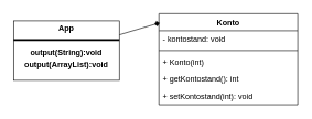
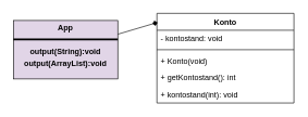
- <mxCell id="9" value="&lt;p style=&quot;margin:0px;margin-top:4px;text-align:center;&quot;&gt;&lt;b&gt;App&lt;/b&gt;&lt;/p&gt;&lt;p style=&quot;margin:0px;margin-top:4px;text-align:center;&quot;&gt;&lt;b&gt;&lt;br&gt;&lt;/b&gt;&lt;/p&gt;&lt;p style=&quot;margin:0px;margin-top:4px;text-align:center;&quot;&gt;&lt;b&gt;output(String):void&lt;/b&gt;&lt;/p&gt;&lt;p style=&quot;margin:0px;margin-top:4px;text-align:center;&quot;&gt;&lt;b&gt;output(ArrayList):void&lt;/b&gt;&lt;/p&gt;" style="verticalAlign=top;align=left;overflow=fill;fontSize=12;fontFamily=Helvetica;html=1;" vertex="1" parent="1"><mxGeometry x="20" y="31" width="160" height="90" as="geometry" /></mxCell>
+ <mxCell id="9" value="&lt;p style=&quot;margin:0px;margin-top:4px;text-align:center;&quot;&gt;&lt;b&gt;App&lt;/b&gt;&lt;/p&gt;&lt;p style=&quot;margin:0px;margin-top:4px;text-align:center;&quot;&gt;&lt;b&gt;&lt;br&gt;&lt;/b&gt;&lt;/p&gt;&lt;p style=&quot;margin:0px;margin-top:4px;text-align:center;&quot;&gt;&lt;b&gt;output(String):void&lt;/b&gt;&lt;/p&gt;&lt;p style=&quot;margin:0px;margin-top:4px;text-align:center;&quot;&gt;&lt;b&gt;output(ArrayList):void&lt;/b&gt;&lt;/p&gt;" style="verticalAlign=top;align=left;overflow=fill;fontSize=12;fontFamily=Helvetica;html=1;fillColor=#e1d5e7;" vertex="1" parent="1"><mxGeometry x="20" y="31" width="160" height="90" as="geometry" /></mxCell>
- <mxCell id="5" value="+ Konto(int)" style="text;strokeColor=none;fillColor=none;align=left;verticalAlign=top;spacingLeft=4;spacingRight=4;overflow=hidden;rotatable=0;points=[[0,0.5],[1,0.5]];portConstraint=eastwest;" parent="2" vertex="1"><mxGeometry y="60" width="210" height="26" as="geometry" /></mxCell>
+ <mxCell id="5" value="+ Konto(void)" style="text;strokeColor=none;fillColor=none;align=left;verticalAlign=top;spacingLeft=4;spacingRight=4;overflow=hidden;rotatable=0;points=[[0,0.5],[1,0.5]];portConstraint=eastwest;" parent="2" vertex="1"><mxGeometry y="60" width="210" height="26" as="geometry" /></mxCell>
- <mxCell id="7" value="+ setKontostand(int): void" style="text;strokeColor=none;fillColor=none;align=left;verticalAlign=top;spacingLeft=4;spacingRight=4;overflow=hidden;rotatable=0;points=[[0,0.5],[1,0.5]];portConstraint=eastwest;" parent="2" vertex="1"><mxGeometry y="112" width="210" height="26" as="geometry" /></mxCell>
+ <mxCell id="7" value="+ kontostand(int): void" style="text;strokeColor=none;fillColor=none;align=left;verticalAlign=top;spacingLeft=4;spacingRight=4;overflow=hidden;rotatable=0;points=[[0,0.5],[1,0.5]];portConstraint=eastwest;" parent="2" vertex="1"><mxGeometry y="112" width="210" height="26" as="geometry" /></mxCell>
